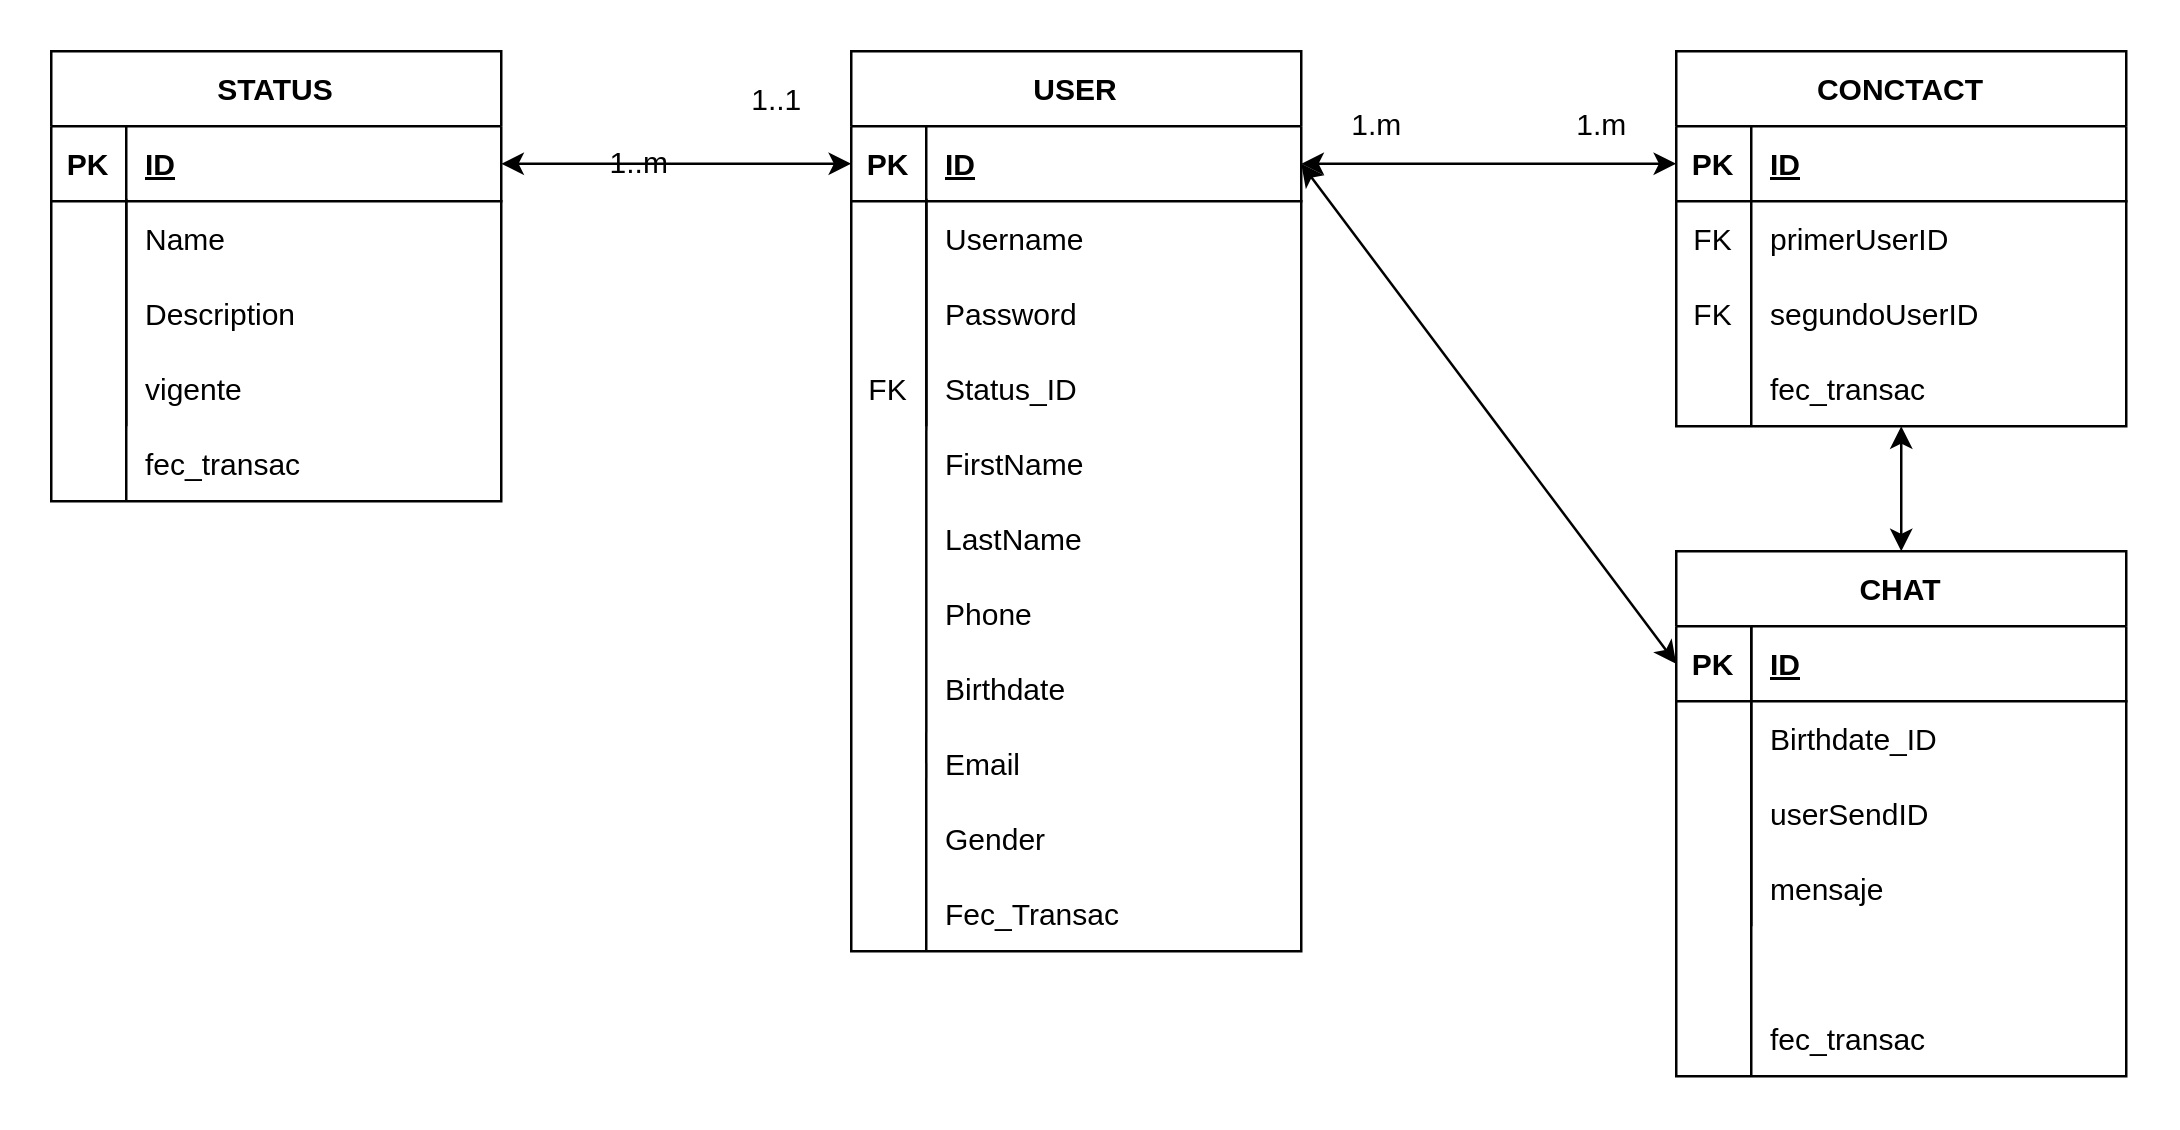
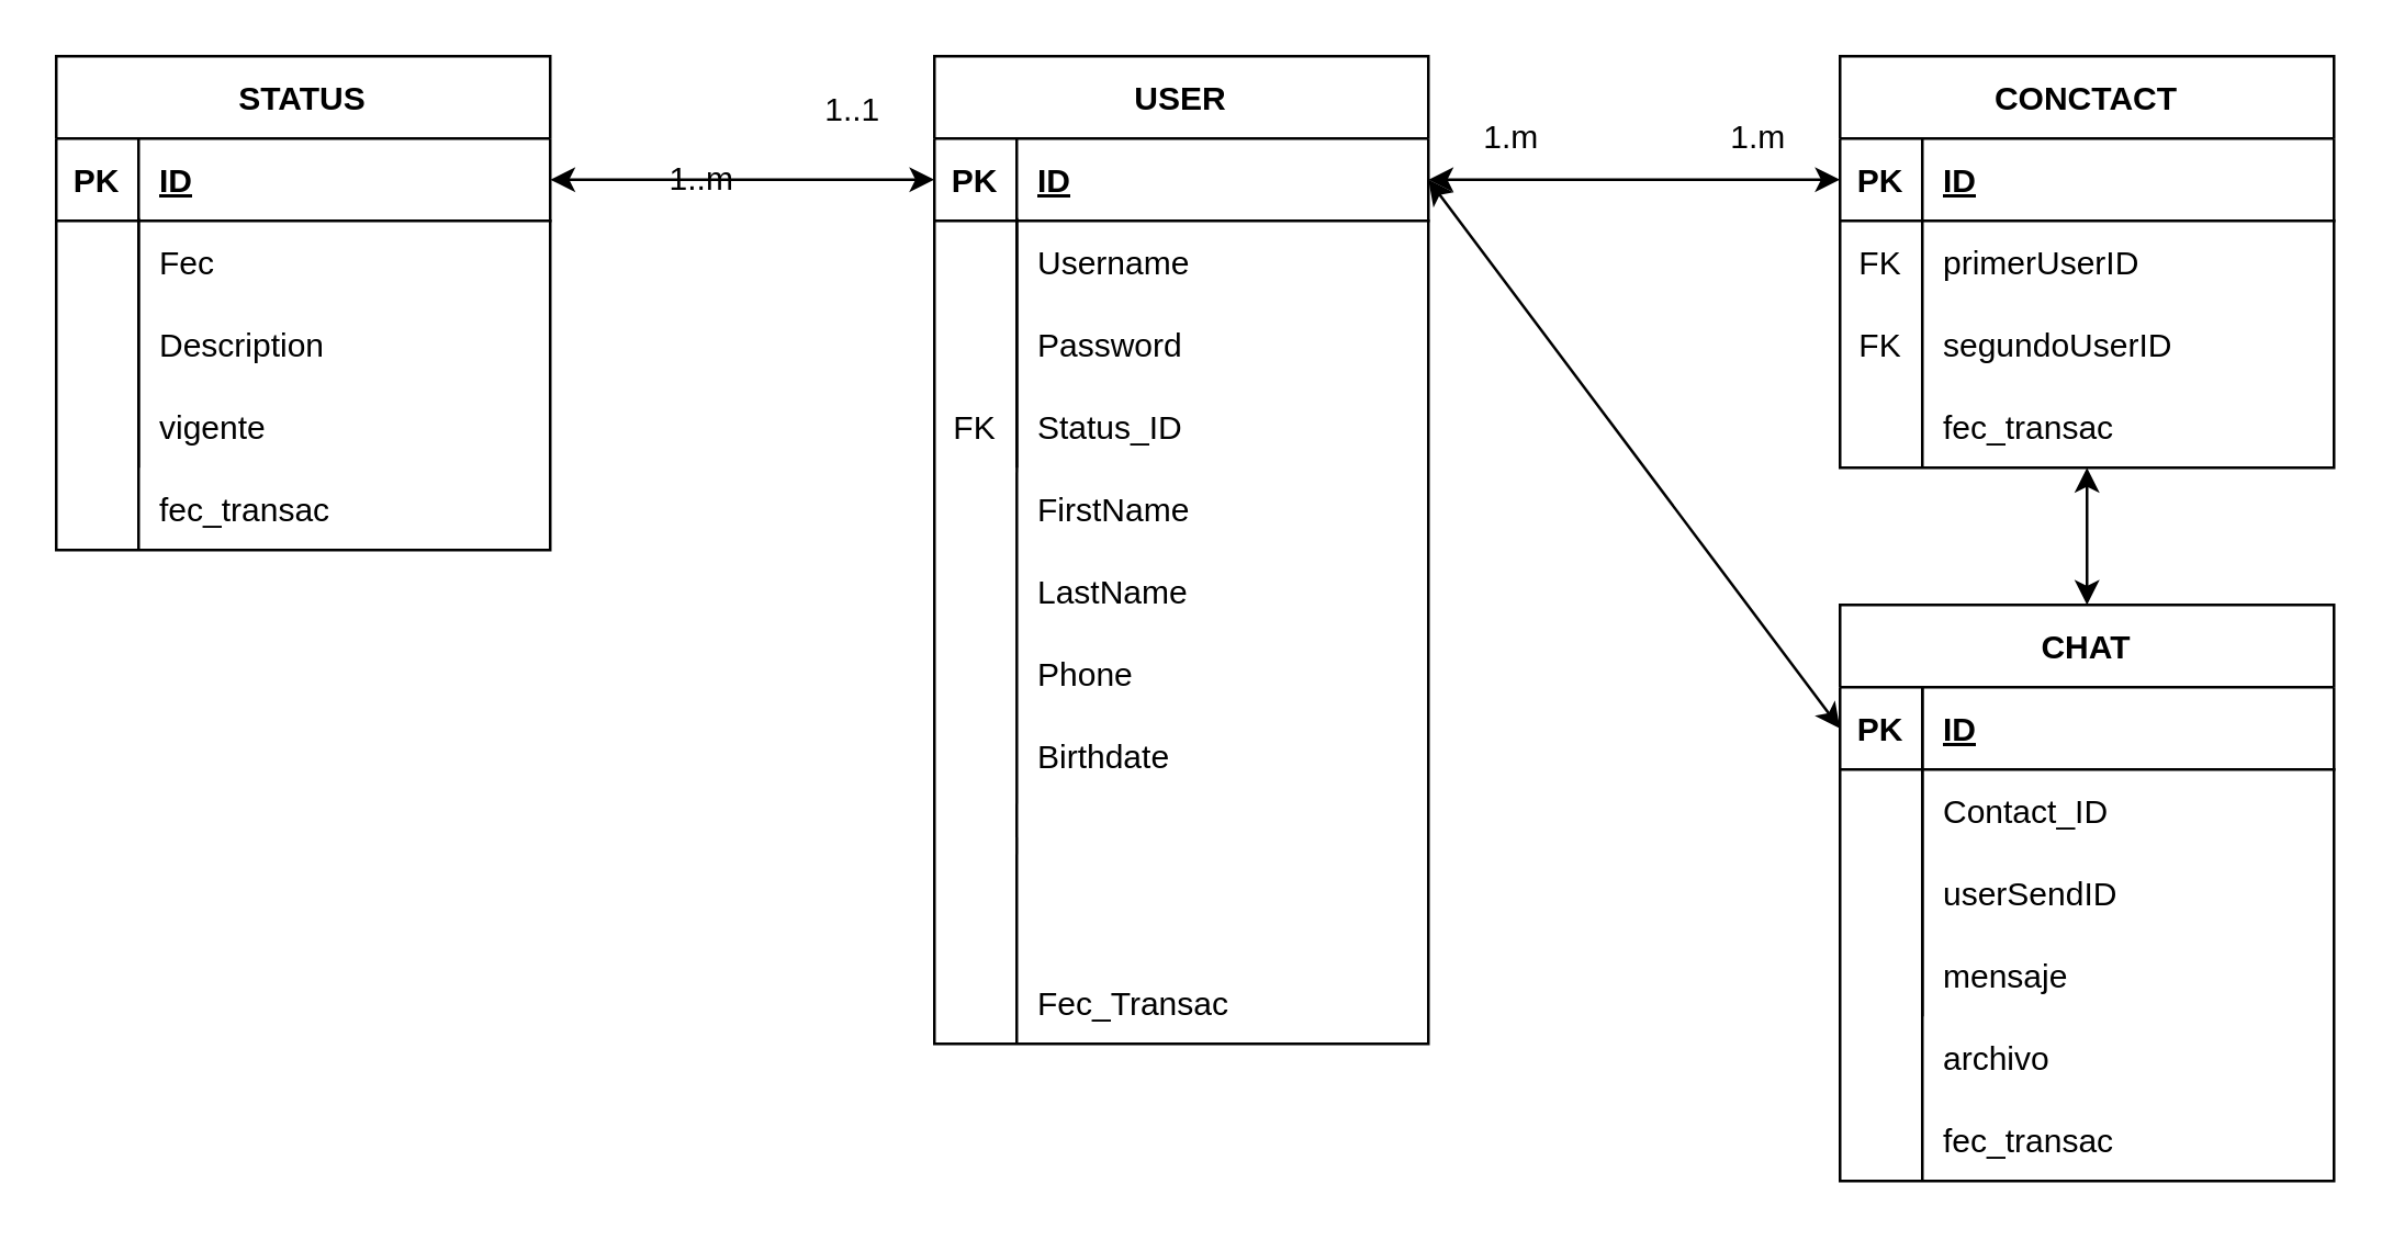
- <mxCell id="21" value="Name" style="shape=partialRectangle;connectable=0;fillColor=none;top=0;left=0;bottom=0;right=0;align=left;spacingLeft=6;overflow=hidden;" vertex="1" parent="19"><mxGeometry x="30" width="150" height="30" as="geometry"><mxRectangle width="150" height="30" as="alternateBounds" /></mxGeometry></mxCell>
+ <mxCell id="21" value="Fec" style="shape=partialRectangle;connectable=0;fillColor=none;top=0;left=0;bottom=0;right=0;align=left;spacingLeft=6;overflow=hidden;" vertex="1" parent="19"><mxGeometry x="30" width="150" height="30" as="geometry"><mxRectangle width="150" height="30" as="alternateBounds" /></mxGeometry></mxCell>
- <mxCell id="34" value="Birthdate_ID" style="shape=partialRectangle;connectable=0;fillColor=none;top=0;left=0;bottom=0;right=0;align=left;spacingLeft=6;overflow=hidden;" vertex="1" parent="32"><mxGeometry x="30" width="150" height="30" as="geometry"><mxRectangle width="150" height="30" as="alternateBounds" /></mxGeometry></mxCell>
+ <mxCell id="34" value="Contact_ID" style="shape=partialRectangle;connectable=0;fillColor=none;top=0;left=0;bottom=0;right=0;align=left;spacingLeft=6;overflow=hidden;" vertex="1" parent="32"><mxGeometry x="30" width="150" height="30" as="geometry"><mxRectangle width="150" height="30" as="alternateBounds" /></mxGeometry></mxCell>
- <mxCell id="56" value="Email" style="shape=partialRectangle;connectable=0;fillColor=none;top=0;left=0;bottom=0;right=0;align=left;spacingLeft=6;overflow=hidden;" vertex="1" parent="1"><mxGeometry x="370" y="290" width="150" height="30" as="geometry"><mxRectangle width="150" height="30" as="alternateBounds" /></mxGeometry></mxCell>
- <mxCell id="57" value="Gender" style="shape=partialRectangle;connectable=0;fillColor=none;top=0;left=0;bottom=0;right=0;align=left;spacingLeft=6;overflow=hidden;" vertex="1" parent="1"><mxGeometry x="370" y="320" width="150" height="30" as="geometry"><mxRectangle width="150" height="30" as="alternateBounds" /></mxGeometry></mxCell>
+ <mxCell id="77" value="archivo" style="shape=partialRectangle;connectable=0;fillColor=none;top=0;left=0;bottom=0;right=0;align=left;spacingLeft=6;overflow=hidden;" vertex="1" parent="1"><mxGeometry x="700" y="370" width="150" height="30" as="geometry"><mxRectangle width="150" height="30" as="alternateBounds" /></mxGeometry></mxCell>
